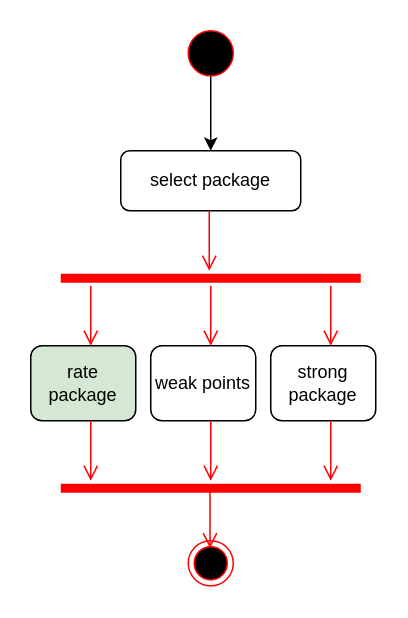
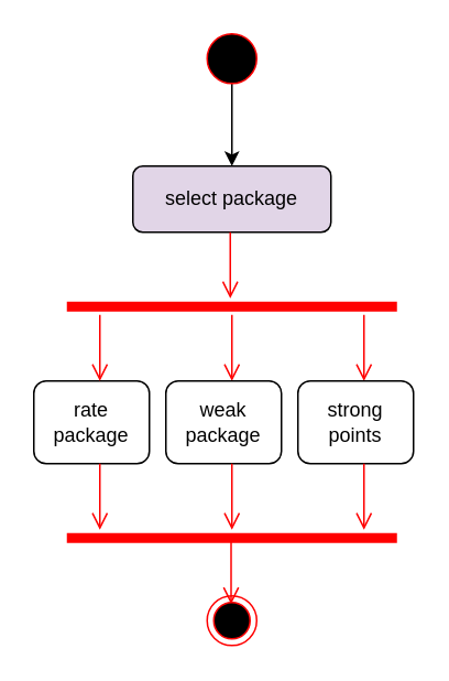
- <mxCell id="4" value="select package" style="rounded=1;whiteSpace=wrap;html=1;strokeColor=#000000;fillColor=#FFFFFF;" vertex="1" parent="1"><mxGeometry x="80" y="100" width="120" height="40" as="geometry" /></mxCell>
+ <mxCell id="4" value="select package" style="rounded=1;whiteSpace=wrap;html=1;strokeColor=#000000;fillColor=#e1d5e7;" vertex="1" parent="1"><mxGeometry x="80" y="100" width="120" height="40" as="geometry" /></mxCell>
- <mxCell id="9" value="rate package" style="rounded=1;whiteSpace=wrap;html=1;strokeColor=#000000;fillColor=#d5e8d4;" vertex="1" parent="1"><mxGeometry x="20" y="230" width="70" height="50" as="geometry" /></mxCell>
+ <mxCell id="9" value="rate package" style="rounded=1;whiteSpace=wrap;html=1;strokeColor=#000000;fillColor=#FFFFFF;" vertex="1" parent="1"><mxGeometry x="20" y="230" width="70" height="50" as="geometry" /></mxCell>
- <mxCell id="10" value="weak points" style="rounded=1;whiteSpace=wrap;html=1;strokeColor=#000000;fillColor=#FFFFFF;" vertex="1" parent="1"><mxGeometry x="100" y="230" width="70" height="50" as="geometry" /></mxCell>
+ <mxCell id="10" value="weak package" style="rounded=1;whiteSpace=wrap;html=1;strokeColor=#000000;fillColor=#FFFFFF;" vertex="1" parent="1"><mxGeometry x="100" y="230" width="70" height="50" as="geometry" /></mxCell>
- <mxCell id="11" value="strong package" style="rounded=1;whiteSpace=wrap;html=1;strokeColor=#000000;fillColor=#FFFFFF;" vertex="1" parent="1"><mxGeometry x="180" y="230" width="70" height="50" as="geometry" /></mxCell>
+ <mxCell id="11" value="strong points" style="rounded=1;whiteSpace=wrap;html=1;strokeColor=#000000;fillColor=#FFFFFF;" vertex="1" parent="1"><mxGeometry x="180" y="230" width="70" height="50" as="geometry" /></mxCell>
